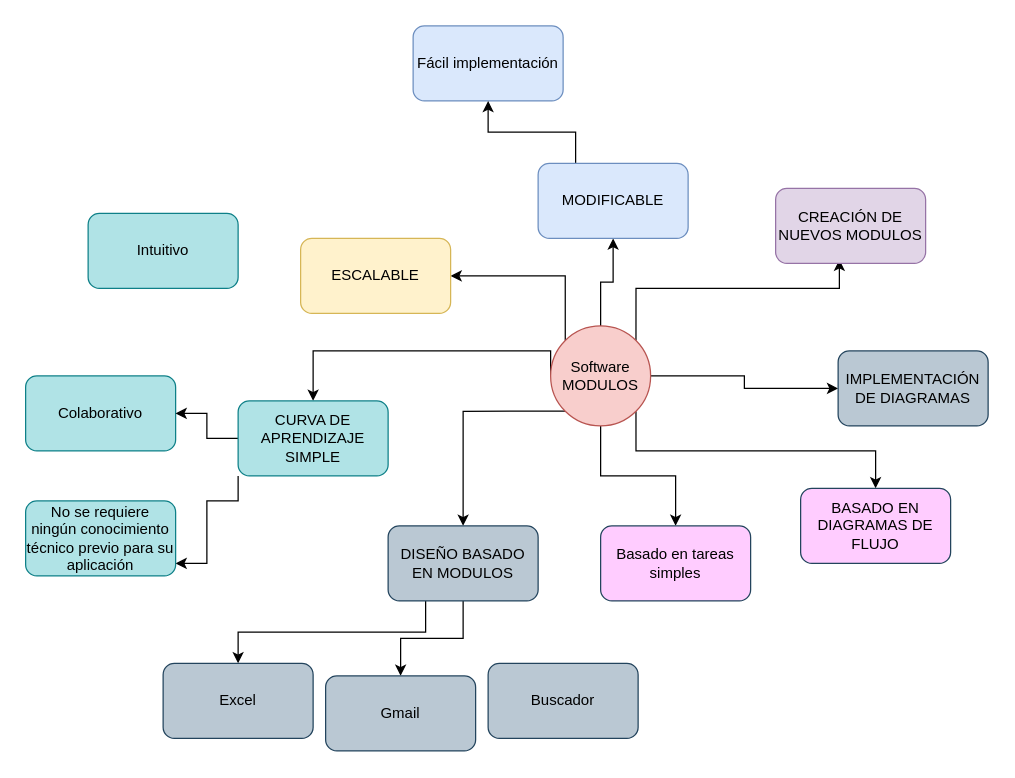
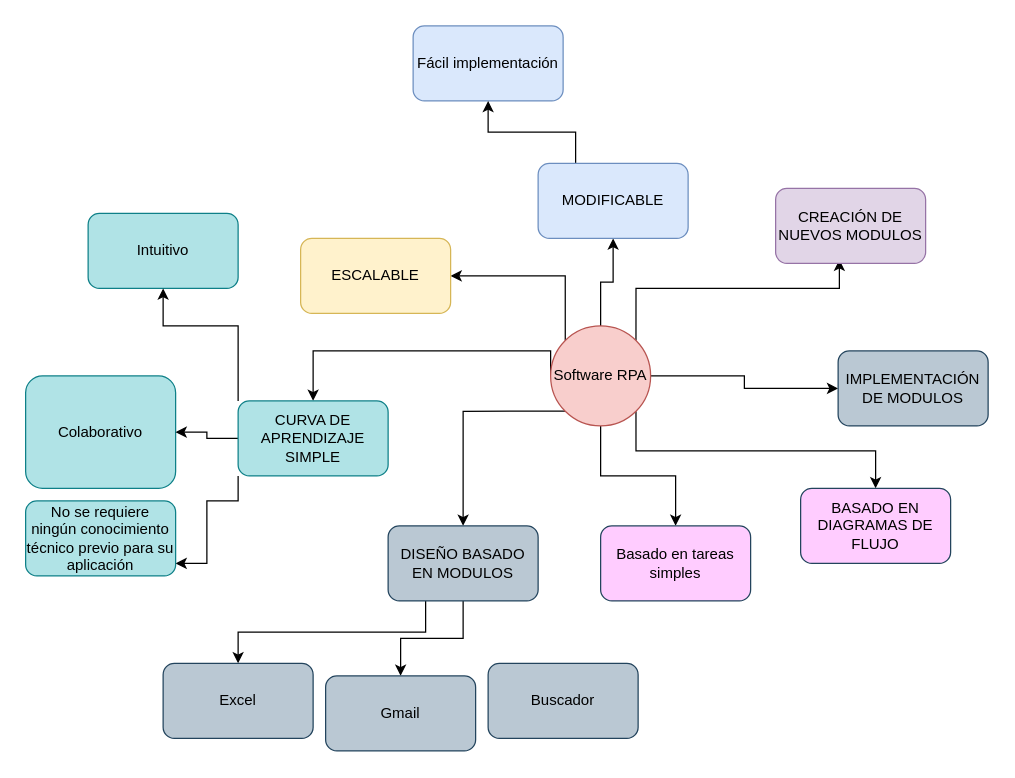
+ <mxCell id="21" style="edgeStyle=orthogonalEdgeStyle;rounded=0;orthogonalLoop=1;jettySize=auto;html=1;exitX=0;exitY=0;exitDx=0;exitDy=0;" edge="1" parent="1" source="24" target="12"><mxGeometry relative="1" as="geometry"><Array as="points"><mxPoint x="190" y="260" /><mxPoint x="130" y="260" /></Array></mxGeometry></mxCell>
- <mxCell id="10" value="Software MODULOS" style="ellipse;whiteSpace=wrap;html=1;aspect=fixed;fillColor=#f8cecc;strokeColor=#b85450;" vertex="1" parent="1"><mxGeometry x="440" y="260" width="80" height="80" as="geometry" /></mxCell>
+ <mxCell id="10" value="Software RPA" style="ellipse;whiteSpace=wrap;html=1;aspect=fixed;fillColor=#f8cecc;strokeColor=#b85450;" vertex="1" parent="1"><mxGeometry x="440" y="260" width="80" height="80" as="geometry" /></mxCell>
- <mxCell id="18" value="IMPLEMENTACIÓN DE DIAGRAMAS" style="rounded=1;whiteSpace=wrap;html=1;fillColor=#bac8d3;strokeColor=#23445d;" vertex="1" parent="1"><mxGeometry x="670" y="280" width="120" height="60" as="geometry" /></mxCell>
+ <mxCell id="18" value="IMPLEMENTACIÓN DE MODULOS" style="rounded=1;whiteSpace=wrap;html=1;fillColor=#bac8d3;strokeColor=#23445d;" vertex="1" parent="1"><mxGeometry x="670" y="280" width="120" height="60" as="geometry" /></mxCell>
- <mxCell id="19" value="Colaborativo" style="rounded=1;whiteSpace=wrap;html=1;fillColor=#b0e3e6;strokeColor=#0e8088;" vertex="1" parent="1"><mxGeometry x="20" y="300" width="120" height="60" as="geometry" /></mxCell>
+ <mxCell id="19" value="Colaborativo" style="rounded=1;whiteSpace=wrap;html=1;fillColor=#b0e3e6;strokeColor=#0e8088;" vertex="1" parent="1"><mxGeometry x="20" y="300" width="120" height="90" as="geometry" /></mxCell>
